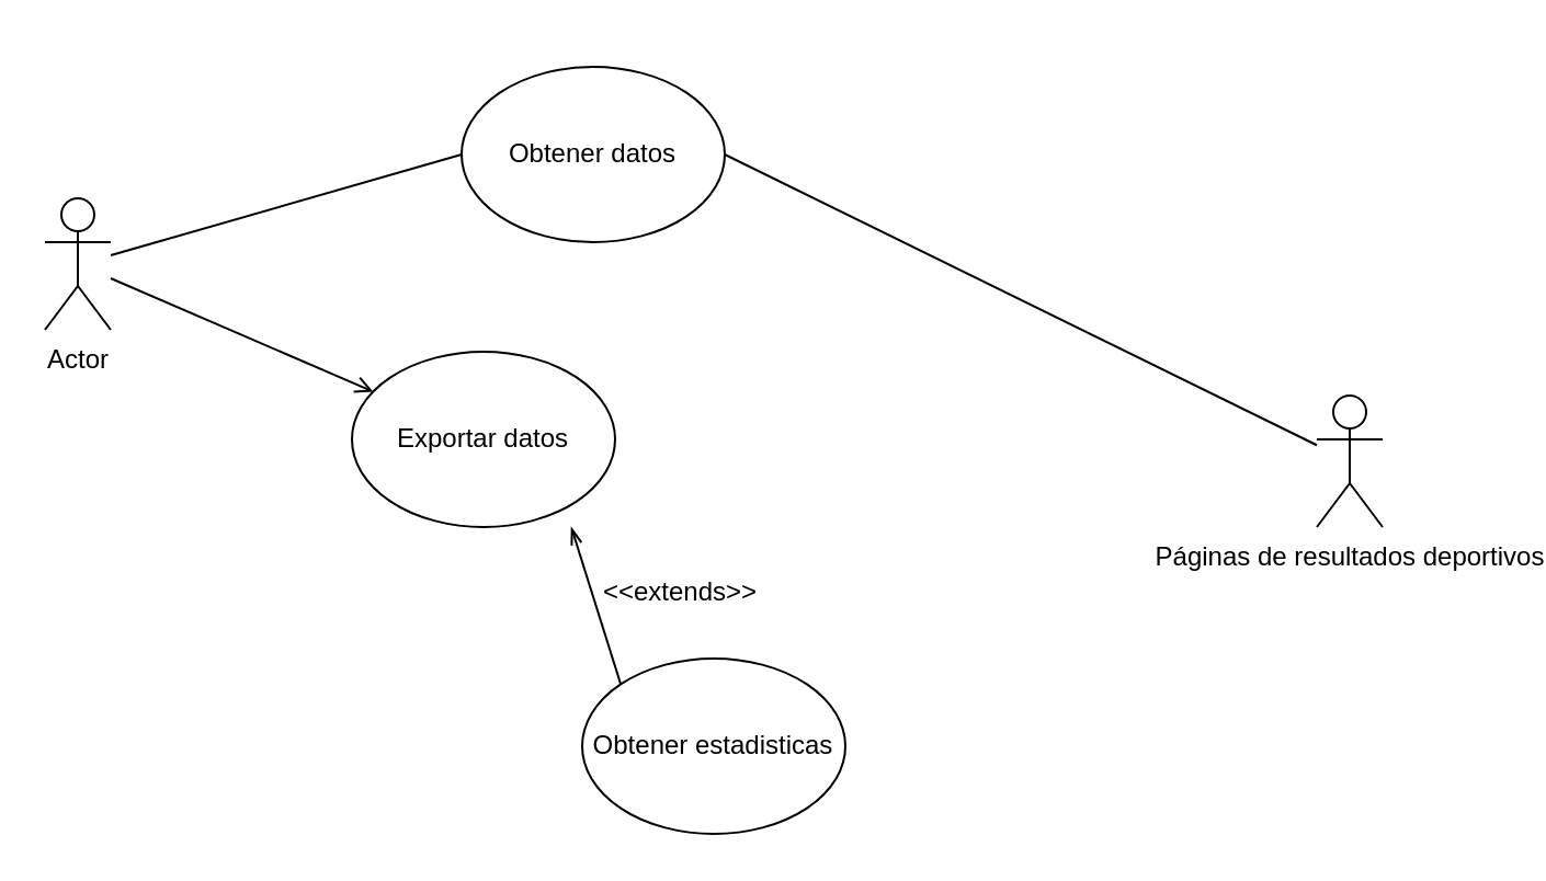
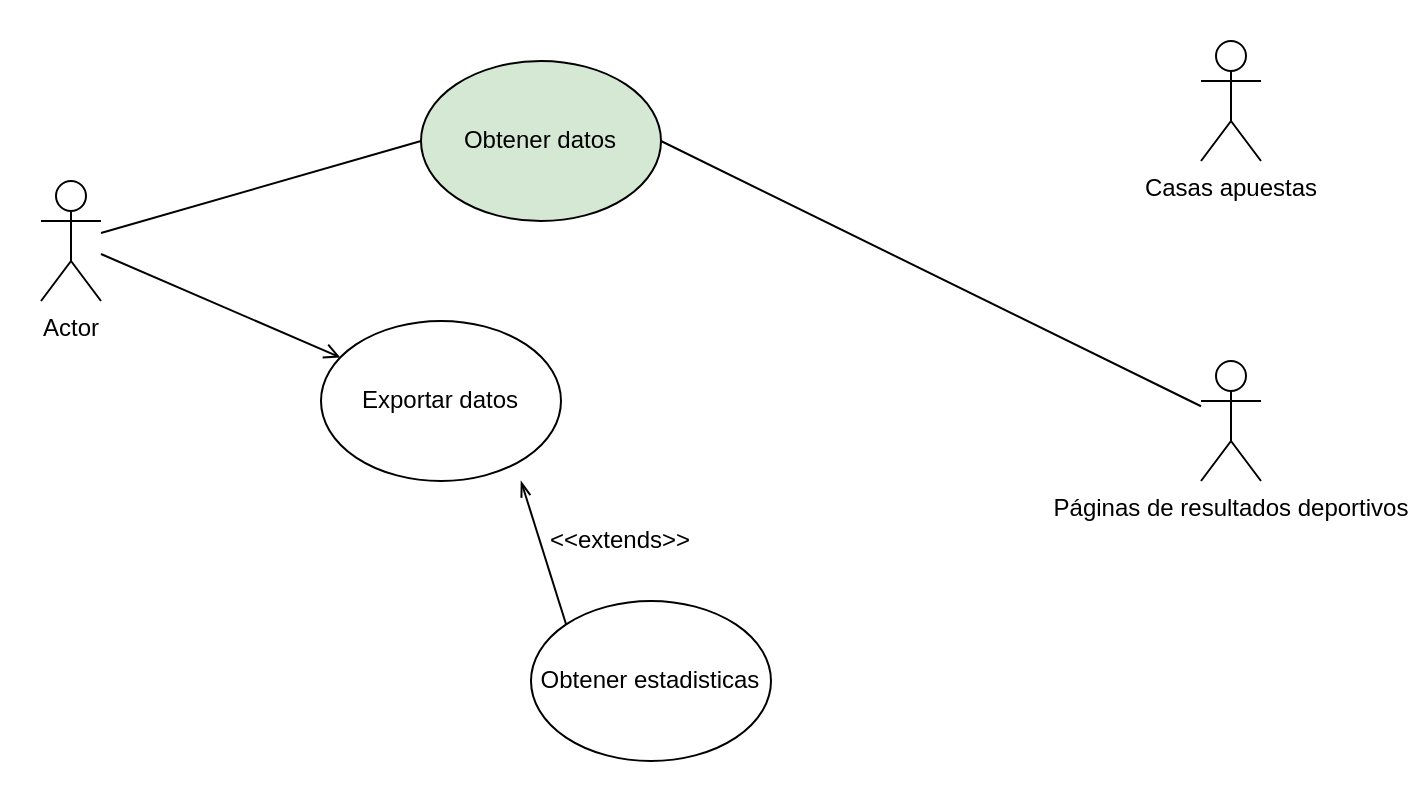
+ <mxCell id="6" value="Casas apuestas" style="shape=umlActor;verticalLabelPosition=bottom;labelBackgroundColor=#ffffff;verticalAlign=top;html=1;outlineConnect=0;" vertex="1" parent="1"><mxGeometry x="600" y="20" width="30" height="60" as="geometry" /></mxCell>
- <mxCell id="5" value="Obtener datos" style="ellipse;whiteSpace=wrap;html=1;" vertex="1" parent="1"><mxGeometry x="210" y="30" width="120" height="80" as="geometry" /></mxCell>
+ <mxCell id="5" value="Obtener datos" style="ellipse;whiteSpace=wrap;html=1;fillColor=#d5e8d4;" vertex="1" parent="1"><mxGeometry x="210" y="30" width="120" height="80" as="geometry" /></mxCell>
